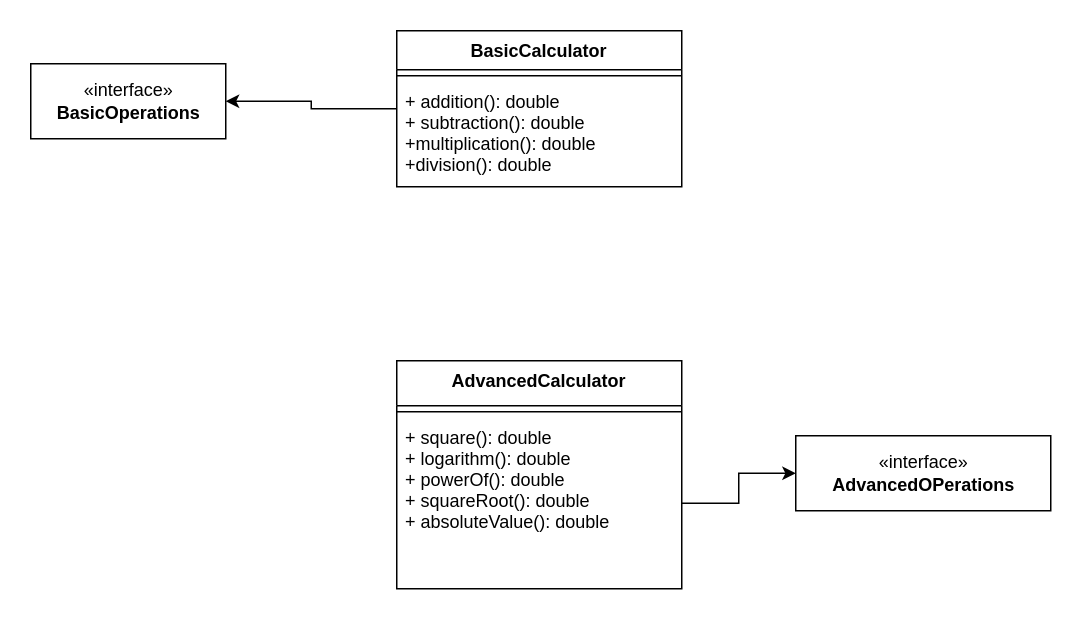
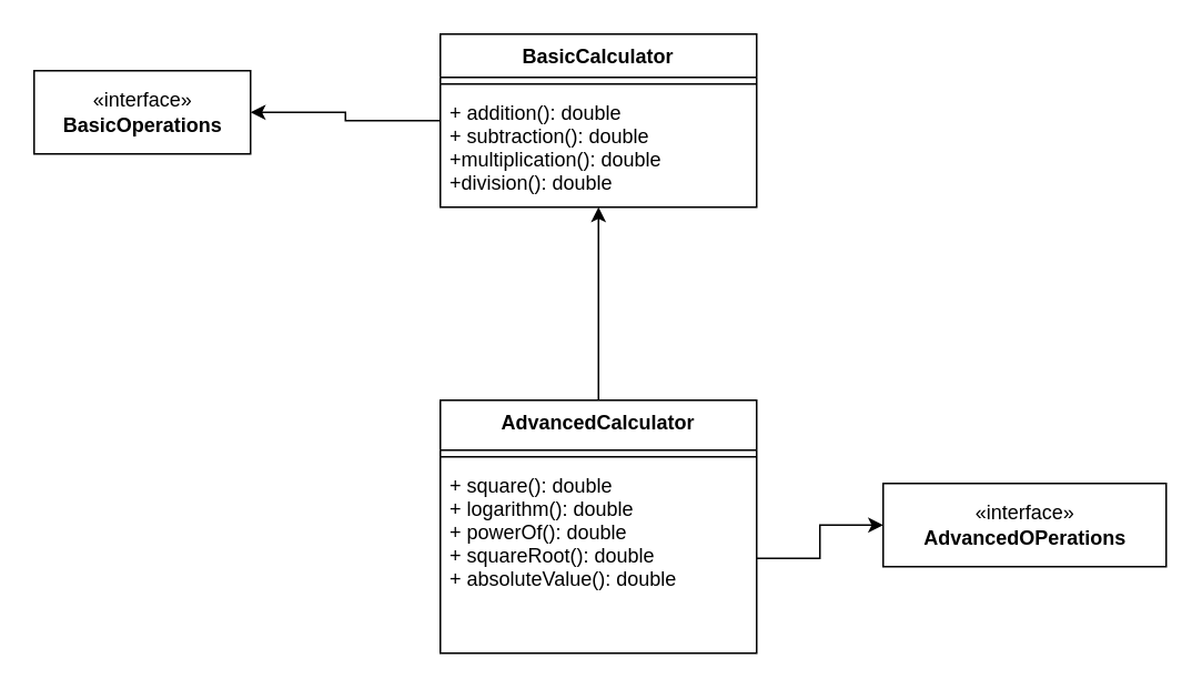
+ <mxCell id="6" style="edgeStyle=orthogonalEdgeStyle;rounded=0;orthogonalLoop=1;jettySize=auto;html=1;exitX=0.5;exitY=0;exitDx=0;exitDy=0;entryX=0.5;entryY=1;entryDx=0;entryDy=0;" edge="1" parent="1" source="7" target="3"><mxGeometry relative="1" as="geometry" /></mxCell>
